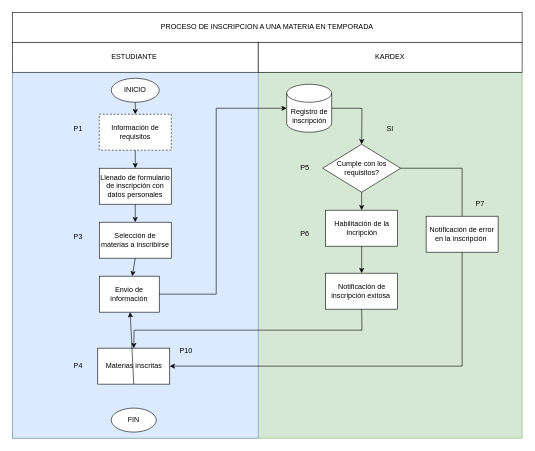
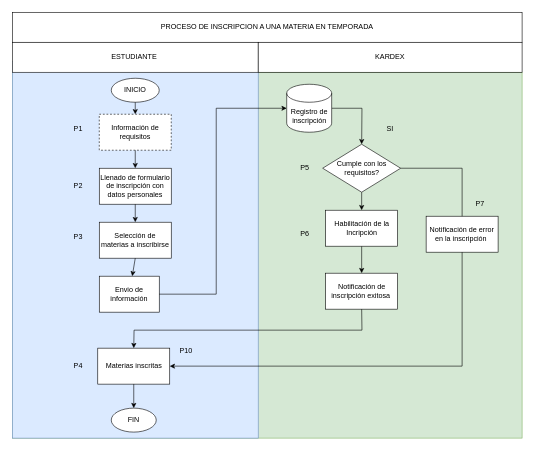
+ <mxCell id="28" value="P2" style="text;html=1;strokeColor=none;fillColor=none;align=center;verticalAlign=middle;whiteSpace=wrap;rounded=0;" vertex="1" parent="1"><mxGeometry x="100" y="295" width="60" height="30" as="geometry" /></mxCell>
- <mxCell id="33" value="" style="endArrow=classic;html=1;rounded=0;exitX=0.5;exitY=1;exitDx=0;exitDy=0;" edge="1" parent="1" source="32" target="8"><mxGeometry width="50" height="50" relative="1" as="geometry"><mxPoint x="420" y="730" as="sourcePoint" /><mxPoint x="470" y="680" as="targetPoint" /></mxGeometry></mxCell>
+ <mxCell id="33" value="" style="endArrow=classic;html=1;rounded=0;exitX=0.5;exitY=1;exitDx=0;exitDy=0;entryX=0.5;entryY=0;entryDx=0;entryDy=0;" edge="1" parent="1" source="32" target="10"><mxGeometry width="50" height="50" relative="1" as="geometry"><mxPoint x="420" y="730" as="sourcePoint" /><mxPoint x="470" y="680" as="targetPoint" /></mxGeometry></mxCell>
